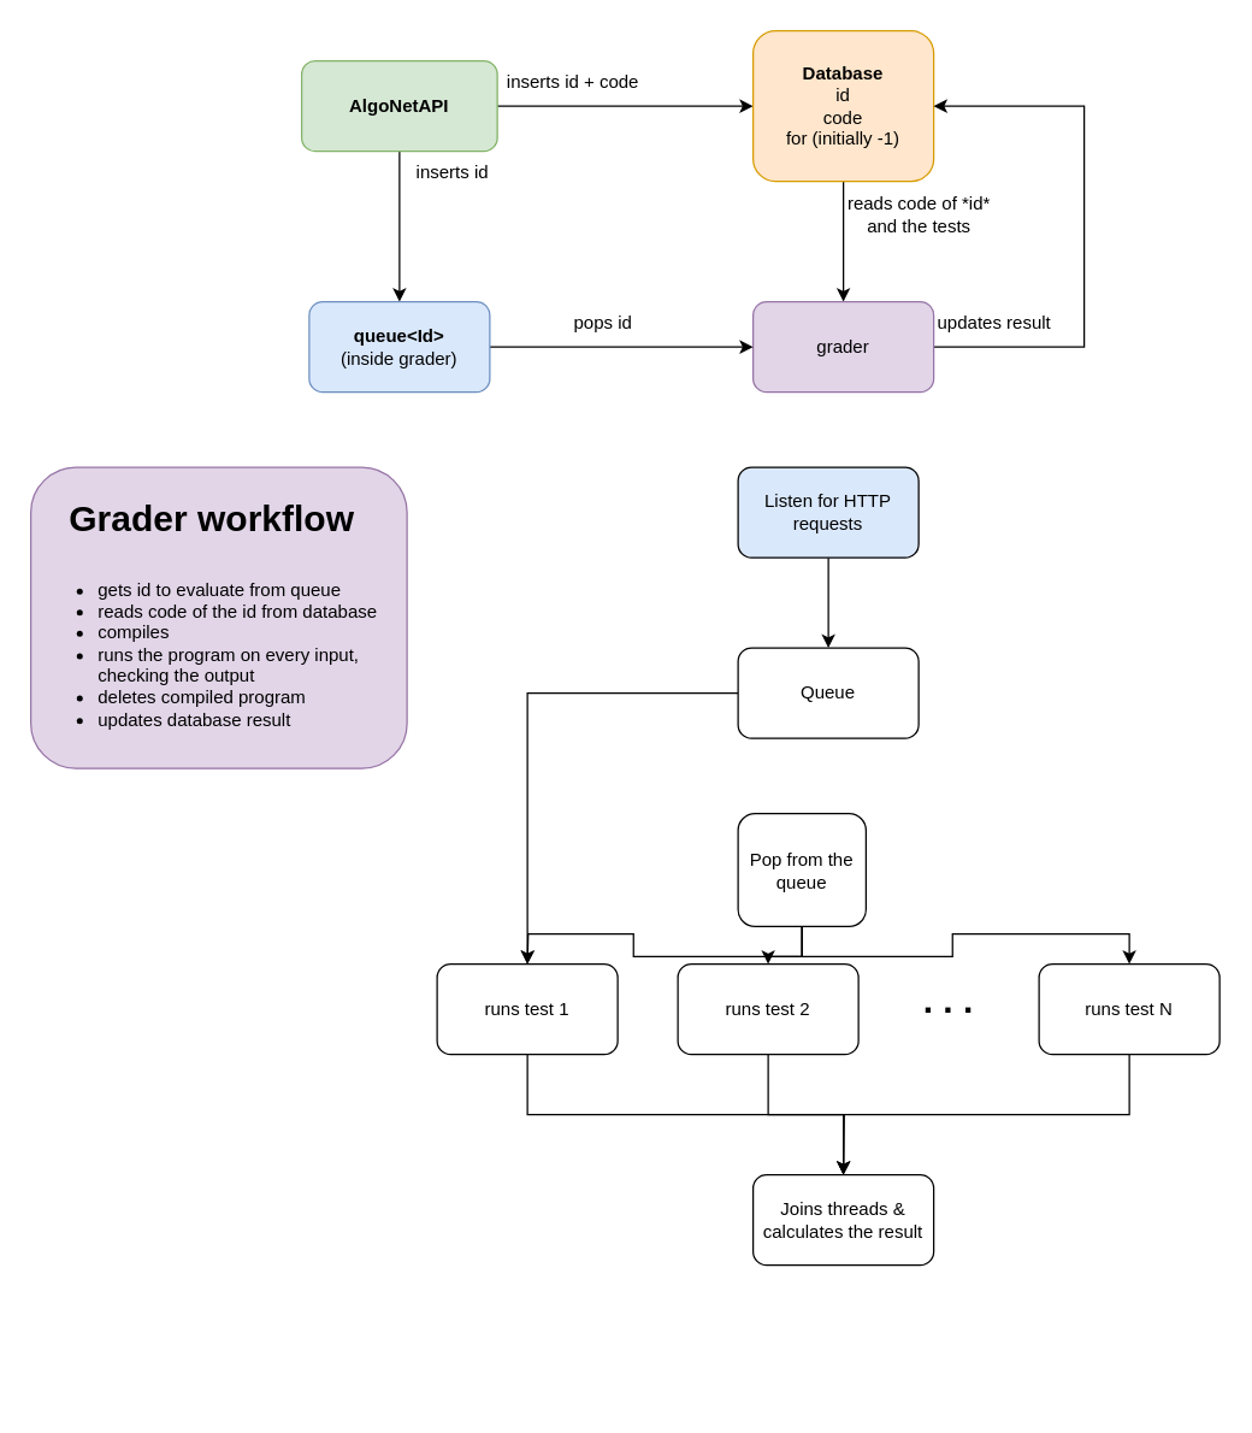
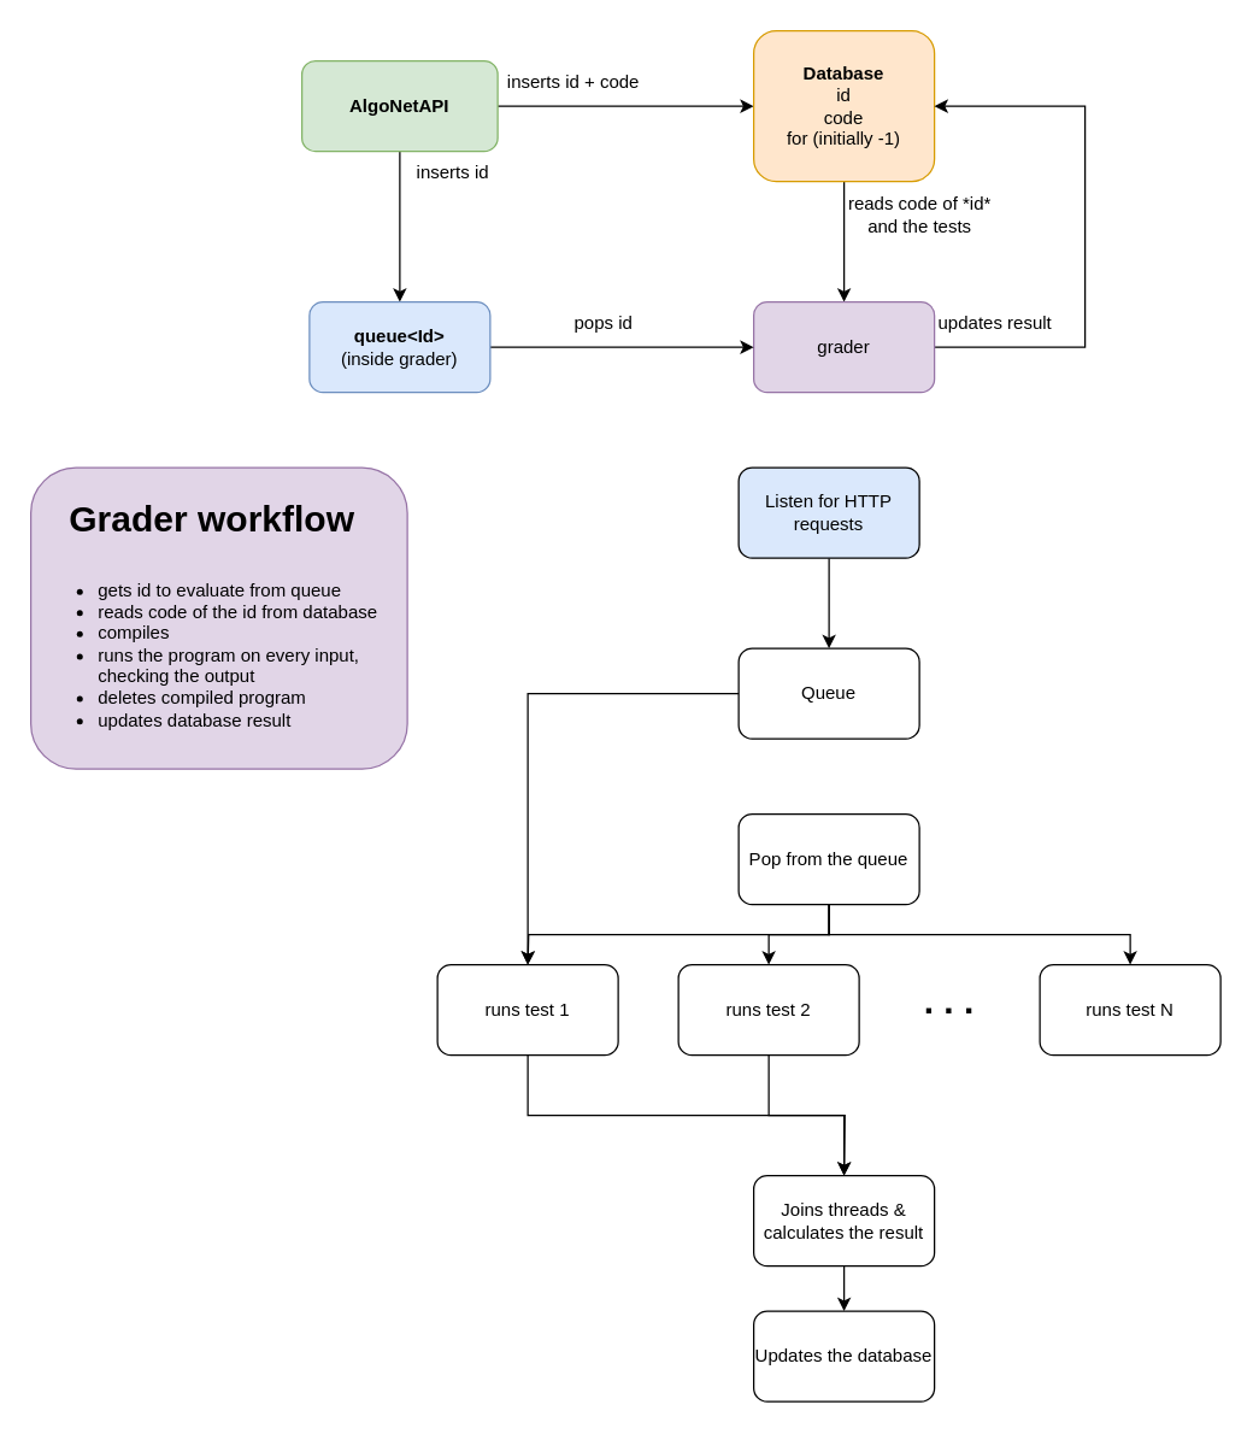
- <mxCell id="26" value="Pop from the queue" style="rounded=1;whiteSpace=wrap;html=1;" vertex="1" parent="1"><mxGeometry x="490" y="540" width="85" height="75" as="geometry" /></mxCell>
+ <mxCell id="26" value="Pop from the queue" style="rounded=1;whiteSpace=wrap;html=1;" vertex="1" parent="1"><mxGeometry x="490" y="540" width="120" height="60" as="geometry" /></mxCell>
- <mxCell id="31" style="edgeStyle=orthogonalEdgeStyle;rounded=0;orthogonalLoop=1;jettySize=auto;html=1;entryX=0.5;entryY=0;entryDx=0;entryDy=0;exitX=0.5;exitY=1;exitDx=0;exitDy=0;" edge="1" parent="1" source="32" target="35"><mxGeometry relative="1" as="geometry" /></mxCell>
+ <mxCell id="34" style="edgeStyle=orthogonalEdgeStyle;rounded=0;orthogonalLoop=1;jettySize=auto;html=1;" edge="1" parent="1" source="35" target="36"><mxGeometry relative="1" as="geometry" /></mxCell>
+ <mxCell id="36" value="Updates the database" style="rounded=1;whiteSpace=wrap;html=1;" vertex="1" parent="1"><mxGeometry x="500" y="870" width="120" height="60" as="geometry" /></mxCell>
